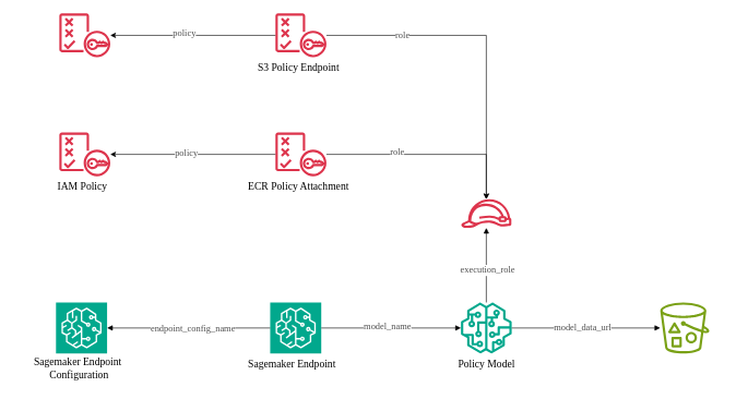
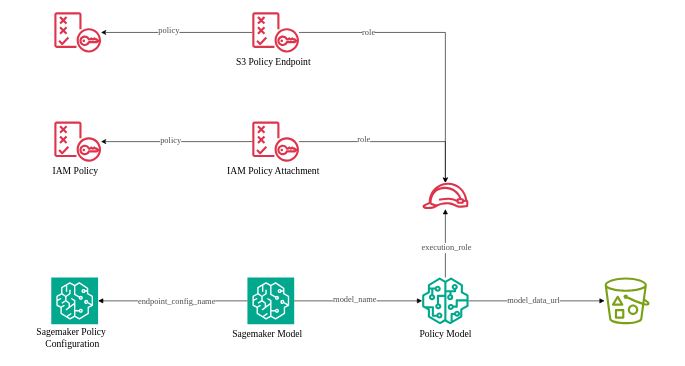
- <mxCell id="27" value="ECR Policy Attachment" style="text;html=1;align=center;verticalAlign=middle;resizable=0;points=[];autosize=1;strokeColor=none;fillColor=none;fontSize=16;fontFamily=Verdana;" vertex="1" parent="26"><mxGeometry y="67" width="210" height="30" as="geometry" /></mxCell>
+ <mxCell id="27" value="IAM Policy Attachment" style="text;html=1;align=center;verticalAlign=middle;resizable=0;points=[];autosize=1;strokeColor=none;fillColor=none;fontSize=16;fontFamily=Verdana;" vertex="1" parent="26"><mxGeometry y="67" width="210" height="30" as="geometry" /></mxCell>
- <mxCell id="4" value="Sagemaker Endpoint" style="text;html=1;align=center;verticalAlign=middle;resizable=0;points=[];autosize=1;strokeColor=none;fillColor=none;fontSize=16;fontFamily=Verdana;" vertex="1" parent="2"><mxGeometry x="-20" y="78" width="190" height="30" as="geometry" /></mxCell>
+ <mxCell id="4" value="Sagemaker Model" style="text;html=1;align=center;verticalAlign=middle;resizable=0;points=[];autosize=1;strokeColor=none;fillColor=none;fontSize=16;fontFamily=Verdana;" vertex="1" parent="2"><mxGeometry x="-20" y="78" width="190" height="30" as="geometry" /></mxCell>
- <mxCell id="23" value="&lt;font&gt;Sagemaker Endpoint&amp;nbsp;&lt;/font&gt;&lt;div&gt;&lt;font&gt;Configuration&lt;/font&gt;&lt;/div&gt;" style="text;html=1;align=center;verticalAlign=middle;resizable=0;points=[];autosize=1;strokeColor=none;fillColor=none;fontSize=16;fontFamily=Verdana;" vertex="1" parent="21"><mxGeometry x="-10" y="76" width="200" height="50" as="geometry" /></mxCell>
+ <mxCell id="23" value="&lt;font&gt;Sagemaker Policy&amp;nbsp;&lt;/font&gt;&lt;div&gt;&lt;font&gt;Configuration&lt;/font&gt;&lt;/div&gt;" style="text;html=1;align=center;verticalAlign=middle;resizable=0;points=[];autosize=1;strokeColor=none;fillColor=none;fontSize=16;fontFamily=Verdana;" vertex="1" parent="21"><mxGeometry x="-10" y="76" width="200" height="50" as="geometry" /></mxCell>
